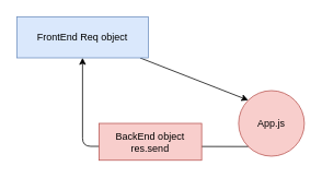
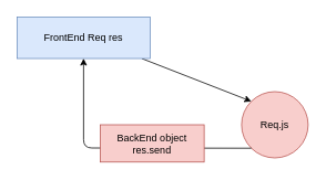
- <mxCell id="4" value="FrontEnd Req object" style="text;html=1;strokeColor=#6c8ebf;align=center;verticalAlign=middle;whiteSpace=wrap;rounded=0;fillColor=#dae8fc;" vertex="1" parent="1"><mxGeometry x="20" y="20" width="160" height="50" as="geometry" /></mxCell>
+ <mxCell id="4" value="FrontEnd Req res" style="text;html=1;strokeColor=#6c8ebf;align=center;verticalAlign=middle;whiteSpace=wrap;rounded=0;fillColor=#dae8fc;" vertex="1" parent="1"><mxGeometry x="20" y="20" width="160" height="50" as="geometry" /></mxCell>
- <mxCell id="5" value="App.js" style="text;html=1;strokeColor=none;fillColor=none;align=center;verticalAlign=middle;whiteSpace=wrap;rounded=0;" vertex="1" parent="1"><mxGeometry x="310" y="140" width="40" height="20" as="geometry" /></mxCell>
+ <mxCell id="5" value="Req.js" style="text;html=1;strokeColor=none;fillColor=none;align=center;verticalAlign=middle;whiteSpace=wrap;rounded=0;" vertex="1" parent="1"><mxGeometry x="310" y="140" width="40" height="20" as="geometry" /></mxCell>
